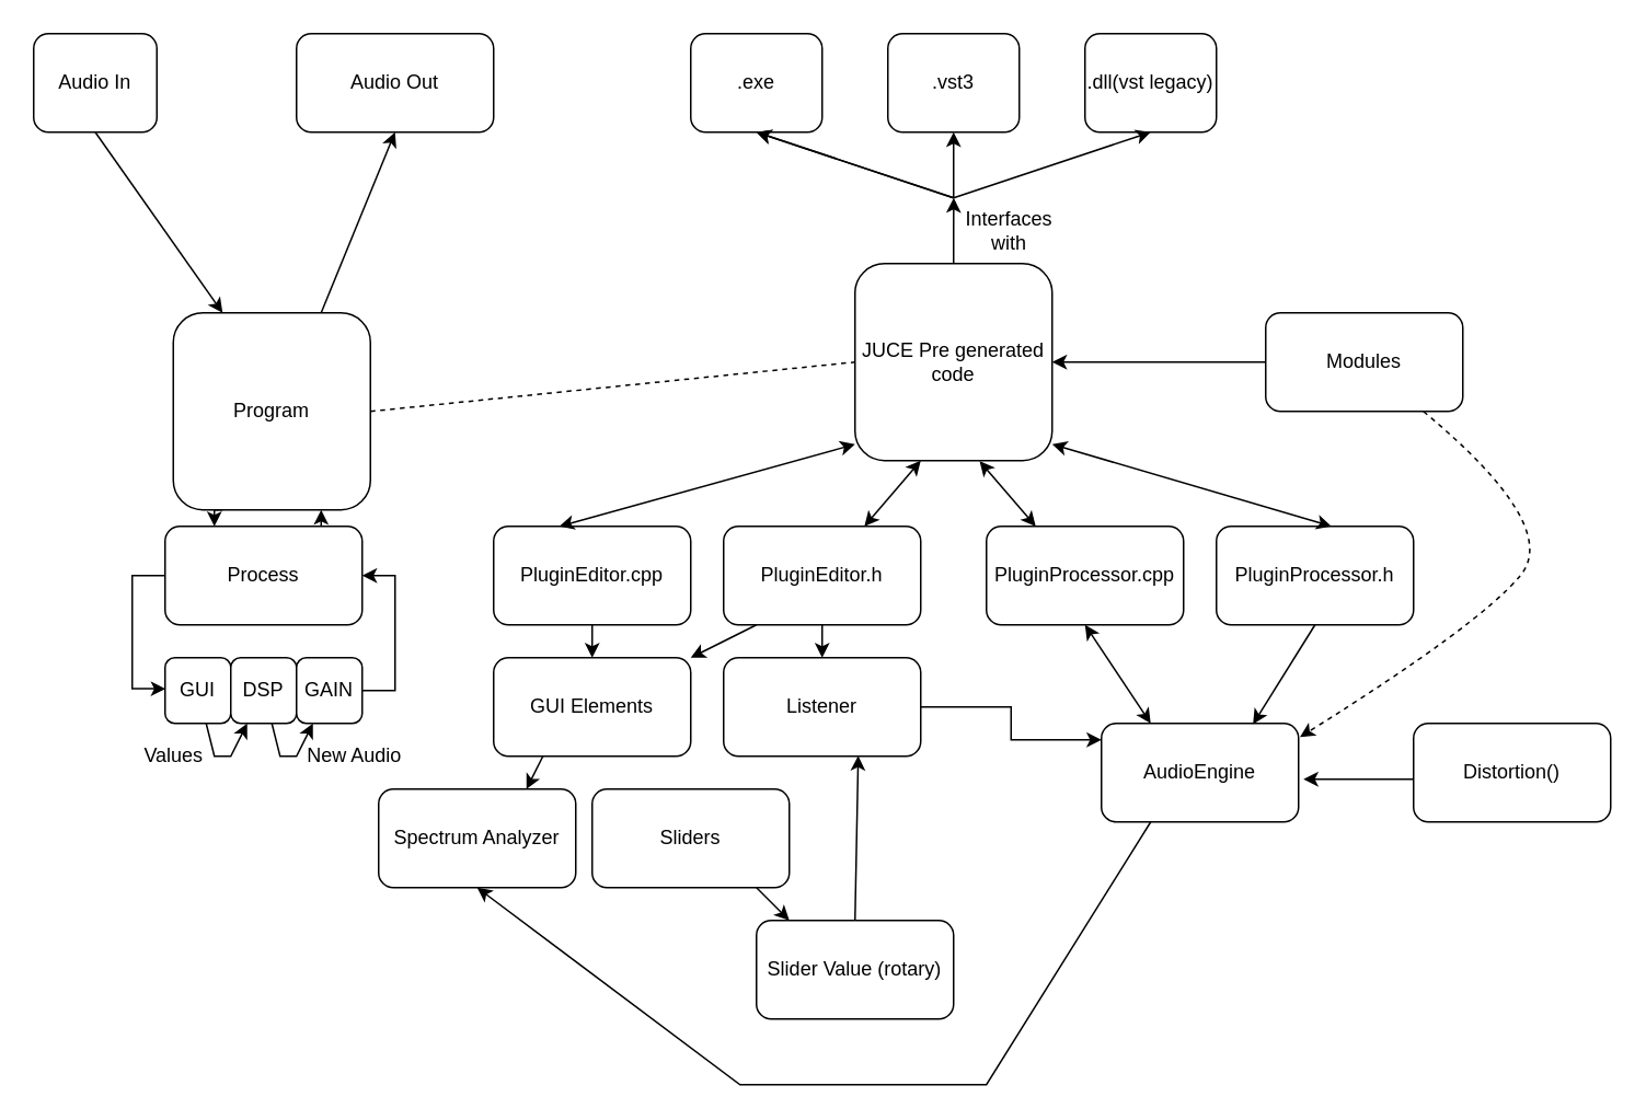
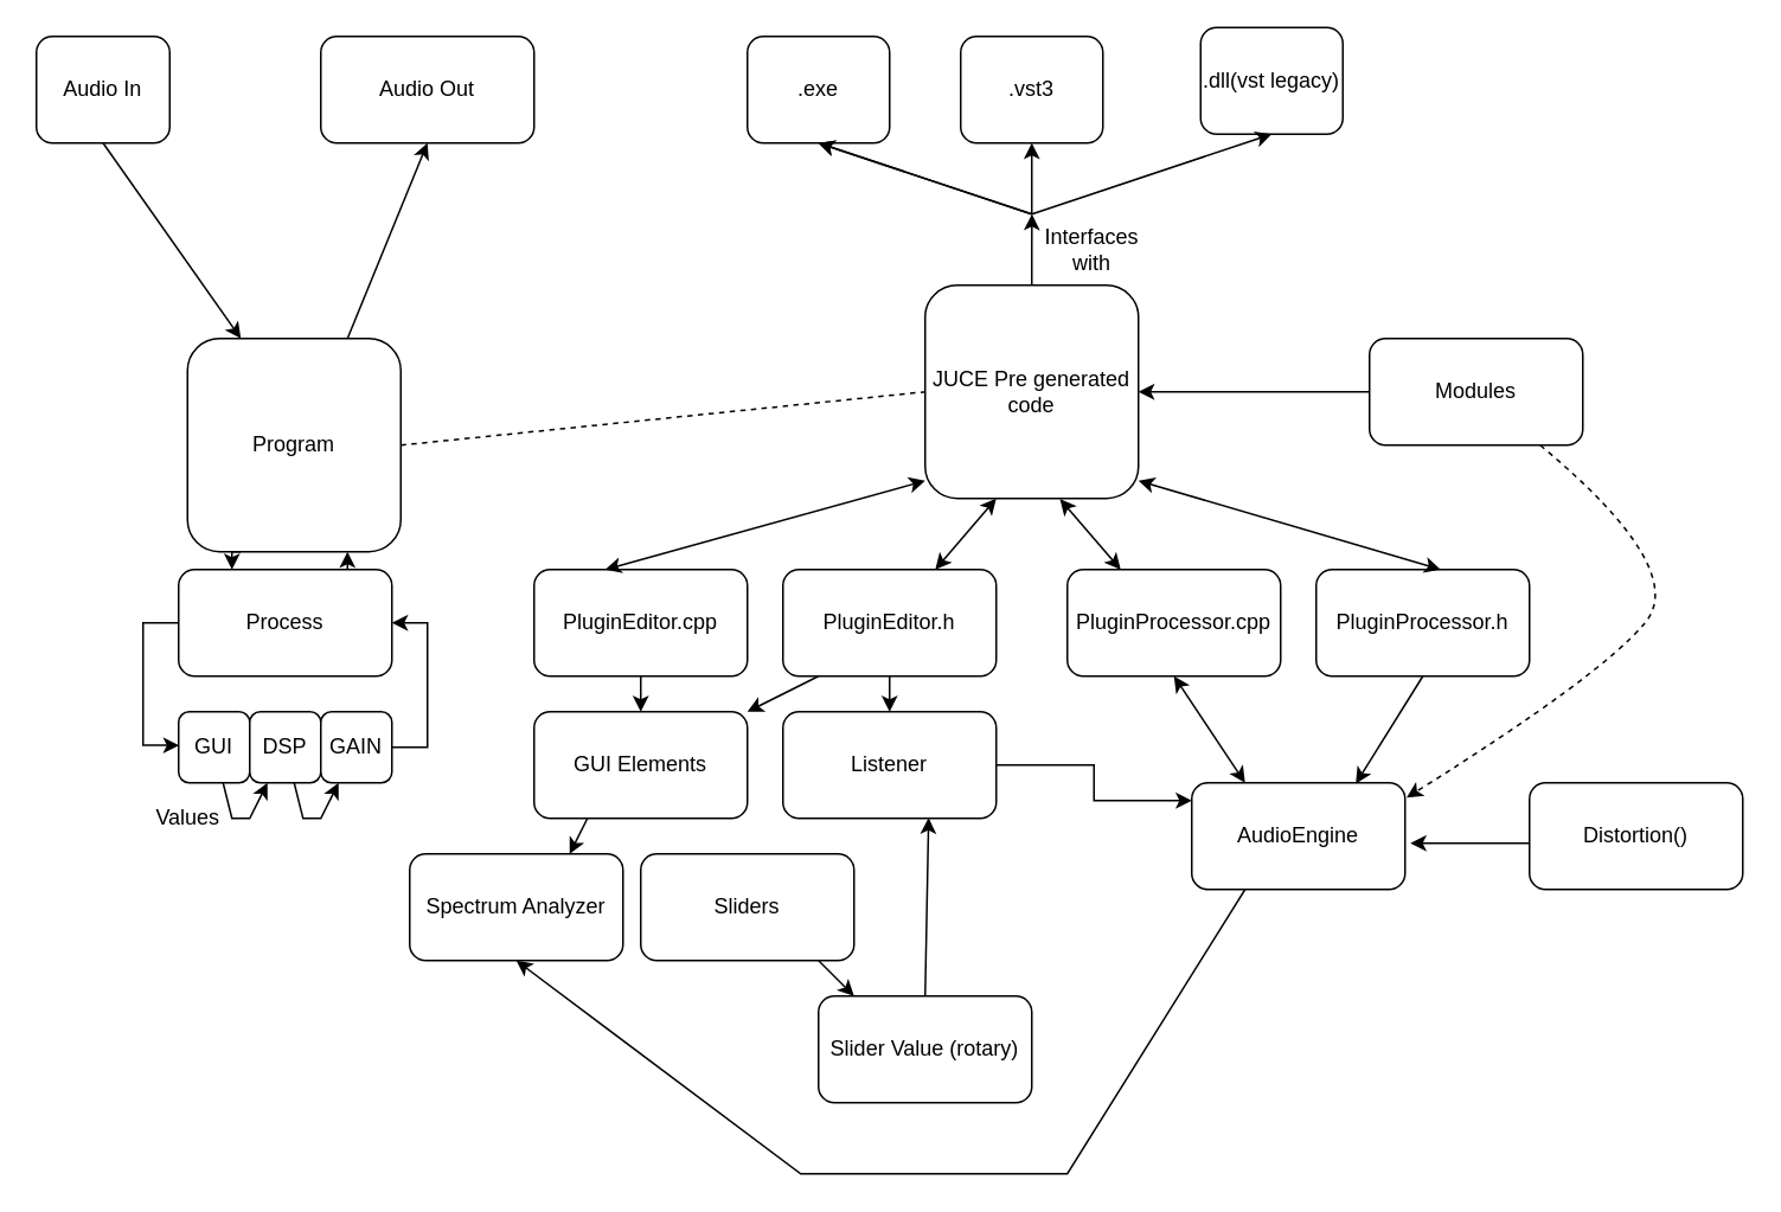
- <mxCell id="6" value=".dll(vst legacy)" style="rounded=1;whiteSpace=wrap;html=1;" vertex="1" parent="1"><mxGeometry x="660" y="20" width="80" height="60" as="geometry" /></mxCell>
+ <mxCell id="6" value=".dll(vst legacy)" style="rounded=1;whiteSpace=wrap;html=1;" vertex="1" parent="1"><mxGeometry x="675" y="15" width="80" height="60" as="geometry" /></mxCell>
- <mxCell id="58" value="New Audio" style="text;html=1;align=center;verticalAlign=middle;resizable=0;points=[];autosize=1;" vertex="1" parent="1"><mxGeometry y="450" width="70" height="20" as="geometry" x="180" /></mxCell>
